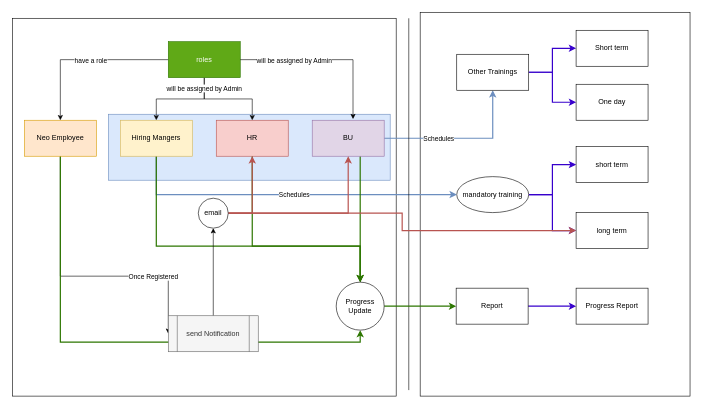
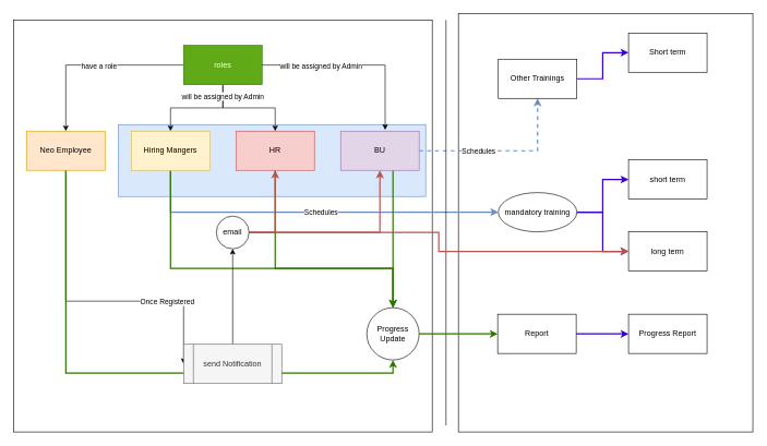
- <mxCell id="32" style="edgeStyle=orthogonalEdgeStyle;rounded=0;orthogonalLoop=1;jettySize=auto;html=1;entryX=0;entryY=0.5;entryDx=0;entryDy=0;fillColor=#6a00ff;strokeColor=#3700CC;strokeWidth=2;" edge="1" parent="1" source="33" target="35"><mxGeometry relative="1" as="geometry" /></mxCell>
- <mxCell id="35" value="One day" style="rounded=0;whiteSpace=wrap;html=1;" vertex="1" parent="1"><mxGeometry x="960" y="140" width="120" height="60" as="geometry" /></mxCell>
- <mxCell id="24" style="edgeStyle=orthogonalEdgeStyle;rounded=0;orthogonalLoop=1;jettySize=auto;html=1;entryX=0.5;entryY=1;entryDx=0;entryDy=0;fillColor=#dae8fc;strokeColor=#6c8ebf;strokeWidth=2;" edge="1" parent="1" source="27" target="33"><mxGeometry relative="1" as="geometry" /></mxCell>
+ <mxCell id="24" style="edgeStyle=orthogonalEdgeStyle;rounded=0;orthogonalLoop=1;jettySize=auto;html=1;entryX=0.5;entryY=1;entryDx=0;entryDy=0;fillColor=#dae8fc;strokeColor=#6c8ebf;strokeWidth=2;dashed=1;" edge="1" parent="1" source="27" target="33"><mxGeometry relative="1" as="geometry" /></mxCell>
